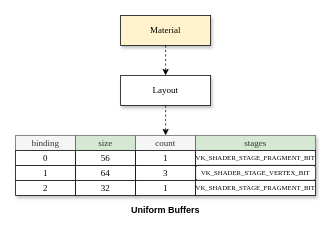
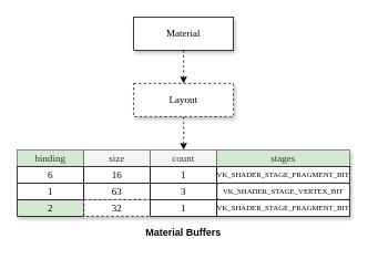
- <mxCell id="21" value="Material" style="rounded=0;whiteSpace=wrap;html=1;shadow=1;fontFamily=Lucida Console;fillColor=#fff2cc;" vertex="1" parent="1"><mxGeometry x="160" width="120" height="40" as="geometry" y="20" /></mxCell>
+ <mxCell id="21" value="Material" style="rounded=0;whiteSpace=wrap;html=1;shadow=1;fontFamily=Lucida Console;" vertex="1" parent="1"><mxGeometry x="160" width="120" height="40" as="geometry" y="20" /></mxCell>
- <mxCell id="3" value="Layout" style="rounded=0;whiteSpace=wrap;html=1;shadow=1;fontFamily=Lucida Console;" vertex="1" parent="1"><mxGeometry x="160" y="100" width="120" height="40" as="geometry" /></mxCell>
+ <mxCell id="3" value="Layout" style="rounded=0;whiteSpace=wrap;html=1;shadow=1;fontFamily=Lucida Console;dashed=1;" vertex="1" parent="1"><mxGeometry x="160" y="100" width="120" height="40" as="geometry" /></mxCell>
- <mxCell id="4" value="binding" style="rounded=0;whiteSpace=wrap;html=1;shadow=1;fontFamily=Lucida Console;fillColor=#f5f5f5;strokeColor=#666666;fontColor=#333333;" vertex="1" parent="1"><mxGeometry y="180" width="80" height="20" as="geometry" x="20" /></mxCell>
+ <mxCell id="4" value="binding" style="rounded=0;whiteSpace=wrap;html=1;shadow=1;fontFamily=Lucida Console;fillColor=#d5e8d4;strokeColor=#666666;fontColor=#333333;" vertex="1" parent="1"><mxGeometry y="180" width="80" height="20" as="geometry" x="20" /></mxCell>
- <mxCell id="6" value="size" style="rounded=0;whiteSpace=wrap;html=1;shadow=1;fontFamily=Lucida Console;fillColor=#d5e8d4;strokeColor=#666666;fontColor=#333333;" vertex="1" parent="1"><mxGeometry x="100" y="180" width="80" height="20" as="geometry" /></mxCell>
+ <mxCell id="6" value="size" style="rounded=0;whiteSpace=wrap;html=1;shadow=1;fontFamily=Lucida Console;fillColor=#f5f5f5;strokeColor=#666666;fontColor=#333333;" vertex="1" parent="1"><mxGeometry x="100" y="180" width="80" height="20" as="geometry" /></mxCell>
- <mxCell id="5" value="0" style="rounded=0;whiteSpace=wrap;html=1;shadow=1;fontFamily=Lucida Console;" vertex="1" parent="1"><mxGeometry y="200" width="80" height="20" as="geometry" x="20" /></mxCell>
+ <mxCell id="5" value="6" style="rounded=0;whiteSpace=wrap;html=1;shadow=1;fontFamily=Lucida Console;" vertex="1" parent="1"><mxGeometry y="200" width="80" height="20" as="geometry" x="20" /></mxCell>
- <mxCell id="9" value="56" style="rounded=0;whiteSpace=wrap;html=1;shadow=1;fontFamily=Lucida Console;" vertex="1" parent="1"><mxGeometry x="100" y="200" width="80" height="20" as="geometry" /></mxCell>
+ <mxCell id="9" value="16" style="rounded=0;whiteSpace=wrap;html=1;shadow=1;fontFamily=Lucida Console;" vertex="1" parent="1"><mxGeometry x="100" y="200" width="80" height="20" as="geometry" /></mxCell>
- <mxCell id="13" value="64" style="rounded=0;whiteSpace=wrap;html=1;shadow=1;fontFamily=Lucida Console;" vertex="1" parent="1"><mxGeometry x="100" y="220" width="80" height="20" as="geometry" /></mxCell>
+ <mxCell id="13" value="63" style="rounded=0;whiteSpace=wrap;html=1;shadow=1;fontFamily=Lucida Console;" vertex="1" parent="1"><mxGeometry x="100" y="220" width="80" height="20" as="geometry" /></mxCell>
- <mxCell id="16" value="2" style="rounded=0;whiteSpace=wrap;html=1;shadow=1;fontFamily=Lucida Console;" vertex="1" parent="1"><mxGeometry y="240" width="80" height="20" as="geometry" x="20" /></mxCell>
+ <mxCell id="16" value="2" style="rounded=0;whiteSpace=wrap;html=1;shadow=1;fontFamily=Lucida Console;fillColor=#d5e8d4;" vertex="1" parent="1"><mxGeometry y="240" width="80" height="20" as="geometry" x="20" /></mxCell>
- <mxCell id="17" value="32" style="rounded=0;whiteSpace=wrap;html=1;shadow=1;fontFamily=Lucida Console;" vertex="1" parent="1"><mxGeometry x="100" y="240" width="80" height="20" as="geometry" /></mxCell>
+ <mxCell id="17" value="32" style="rounded=0;whiteSpace=wrap;html=1;shadow=1;fontFamily=Lucida Console;dashed=1;" vertex="1" parent="1"><mxGeometry x="100" y="240" width="80" height="20" as="geometry" /></mxCell>
- <mxCell id="22" value="Uniform Buffers" style="text;html=1;strokeColor=none;fillColor=none;align=center;verticalAlign=middle;whiteSpace=wrap;rounded=0;shadow=1;fontSize=12;fontStyle=1" vertex="1" parent="1"><mxGeometry x="140" y="270" width="160" height="20" as="geometry" /></mxCell>
+ <mxCell id="22" value="Material Buffers" style="text;html=1;strokeColor=none;fillColor=none;align=center;verticalAlign=middle;whiteSpace=wrap;rounded=0;shadow=1;fontSize=12;fontStyle=1" vertex="1" parent="1"><mxGeometry x="140" y="270" width="160" height="20" as="geometry" /></mxCell>
